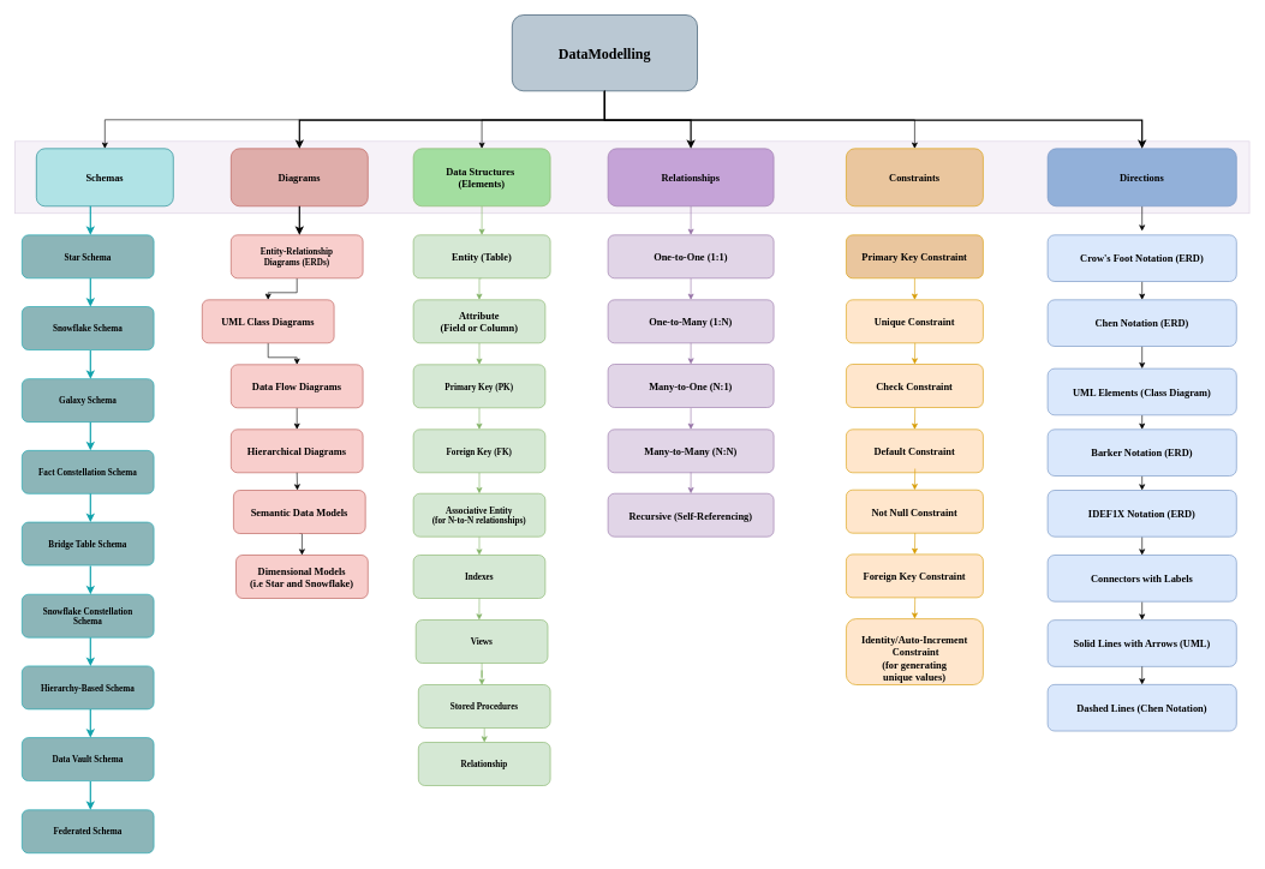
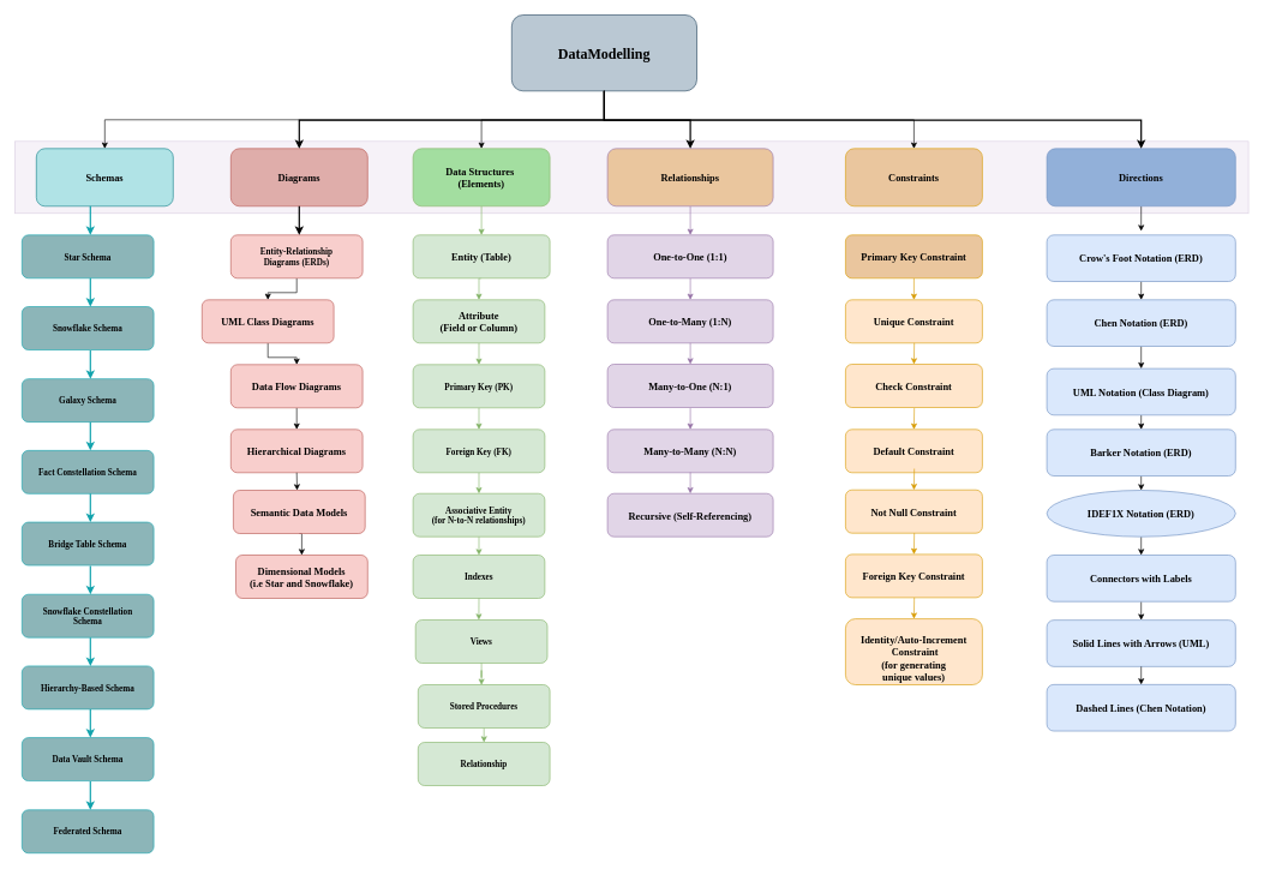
- <mxCell id="12" value="Relationships" style="rounded=1;fillColor=#c5a3d7;strokeColor=#9673a6;fontStyle=1;fontFamily=Tahoma;fontSize=14" parent="1" vertex="1"><mxGeometry x="843" y="205.5" width="230" height="80" as="geometry" /></mxCell>
+ <mxCell id="12" value="Relationships" style="rounded=1;fillColor=#eac69e;strokeColor=#9673a6;fontStyle=1;fontFamily=Tahoma;fontSize=14;" parent="1" vertex="1"><mxGeometry x="843" y="205.5" width="230" height="80" as="geometry" /></mxCell>
- <mxCell id="44" value="UML Elements (Class Diagram)" style="rounded=1;fillColor=#dae8fc;strokeColor=#6c8ebf;fontStyle=1;fontFamily=Tahoma;fontSize=14" parent="1" vertex="1"><mxGeometry x="1453" y="511" width="262" height="64.5" as="geometry" /></mxCell>
+ <mxCell id="44" value="UML Notation (Class Diagram)" style="rounded=1;fillColor=#dae8fc;strokeColor=#6c8ebf;fontStyle=1;fontFamily=Tahoma;fontSize=14" parent="1" vertex="1"><mxGeometry x="1453" y="511" width="262" height="64.5" as="geometry" /></mxCell>
- <mxCell id="48" value="IDEF1X Notation (ERD)" style="rounded=1;fillColor=#dae8fc;strokeColor=#6c8ebf;fontStyle=1;fontFamily=Tahoma;fontSize=14" parent="1" vertex="1"><mxGeometry x="1453" y="680" width="262" height="64.5" as="geometry" /></mxCell>
+ <mxCell id="48" value="IDEF1X Notation (ERD)" style="ellipse;fillColor=#dae8fc;strokeColor=#6c8ebf;fontStyle=1;fontFamily=Tahoma;fontSize=14;" parent="1" vertex="1"><mxGeometry x="1453" y="680" width="262" height="64.5" as="geometry" /></mxCell>
